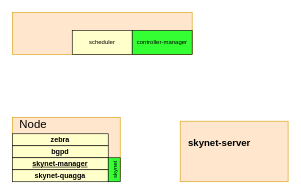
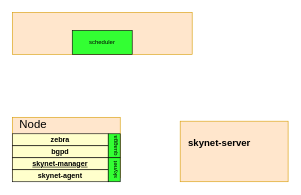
- <mxCell id="10" value="scheduler" style="rounded=0;whiteSpace=wrap;html=1;strokeWidth=1;fillColor=#ffffcc;fontSize=10;align=center;" parent="1" vertex="1"><mxGeometry x="120" y="50" width="100" height="40" as="geometry" /></mxCell>
+ <mxCell id="10" value="scheduler" style="rounded=0;whiteSpace=wrap;html=1;strokeWidth=1;fillColor=#33FF33;fontSize=10;align=center;" parent="1" vertex="1"><mxGeometry x="120" y="50" width="100" height="40" as="geometry" /></mxCell>
- <mxCell id="11" value="controller-manager" style="rounded=0;whiteSpace=wrap;html=1;strokeWidth=1;fillColor=#33FF33;fontSize=10;align=center;" parent="1" vertex="1"><mxGeometry x="220" y="50" width="100" height="40" as="geometry" /></mxCell>
+ <mxCell id="7" value="quagga" style="rounded=0;whiteSpace=wrap;html=1;strokeWidth=1;fillColor=#33FF33;fontSize=10;align=center;horizontal=0;" parent="1" vertex="1"><mxGeometry x="180" y="222.5" width="20" height="40" as="geometry" /></mxCell>
- <mxCell id="6" value="skynet-quagga" style="whiteSpace=wrap;align=center;verticalAlign=middle;fontStyle=1;strokeWidth=1;fillColor=#FFFFCC" parent="1" vertex="1"><mxGeometry x="20" y="282.5" width="160" height="20" as="geometry" /></mxCell>
+ <mxCell id="6" value="skynet-agent" style="whiteSpace=wrap;align=center;verticalAlign=middle;fontStyle=1;strokeWidth=1;fillColor=#FFFFCC" parent="1" vertex="1"><mxGeometry x="20" y="282.5" width="160" height="20" as="geometry" /></mxCell>
